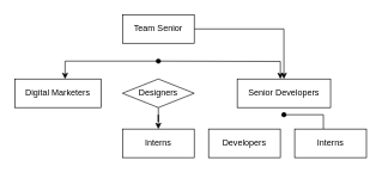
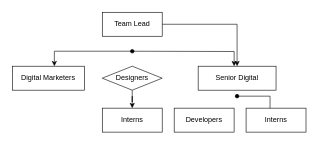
- <mxCell id="3" value="Team Senior" style="rounded=0;whiteSpace=wrap;html=1;" vertex="1" parent="1"><mxGeometry x="170" y="20" width="100" height="40" as="geometry" /></mxCell>
+ <mxCell id="3" value="Team Lead" style="rounded=0;whiteSpace=wrap;html=1;" vertex="1" parent="1"><mxGeometry x="170" y="20" width="100" height="40" as="geometry" /></mxCell>
- <mxCell id="9" value="Senior Developers" style="rounded=0;whiteSpace=wrap;html=1;" vertex="1" parent="1"><mxGeometry x="330" y="110" width="130" height="40" as="geometry" /></mxCell>
+ <mxCell id="9" value="Senior Digital" style="rounded=0;whiteSpace=wrap;html=1;" vertex="1" parent="1"><mxGeometry x="330" y="110" width="130" height="40" as="geometry" /></mxCell>
